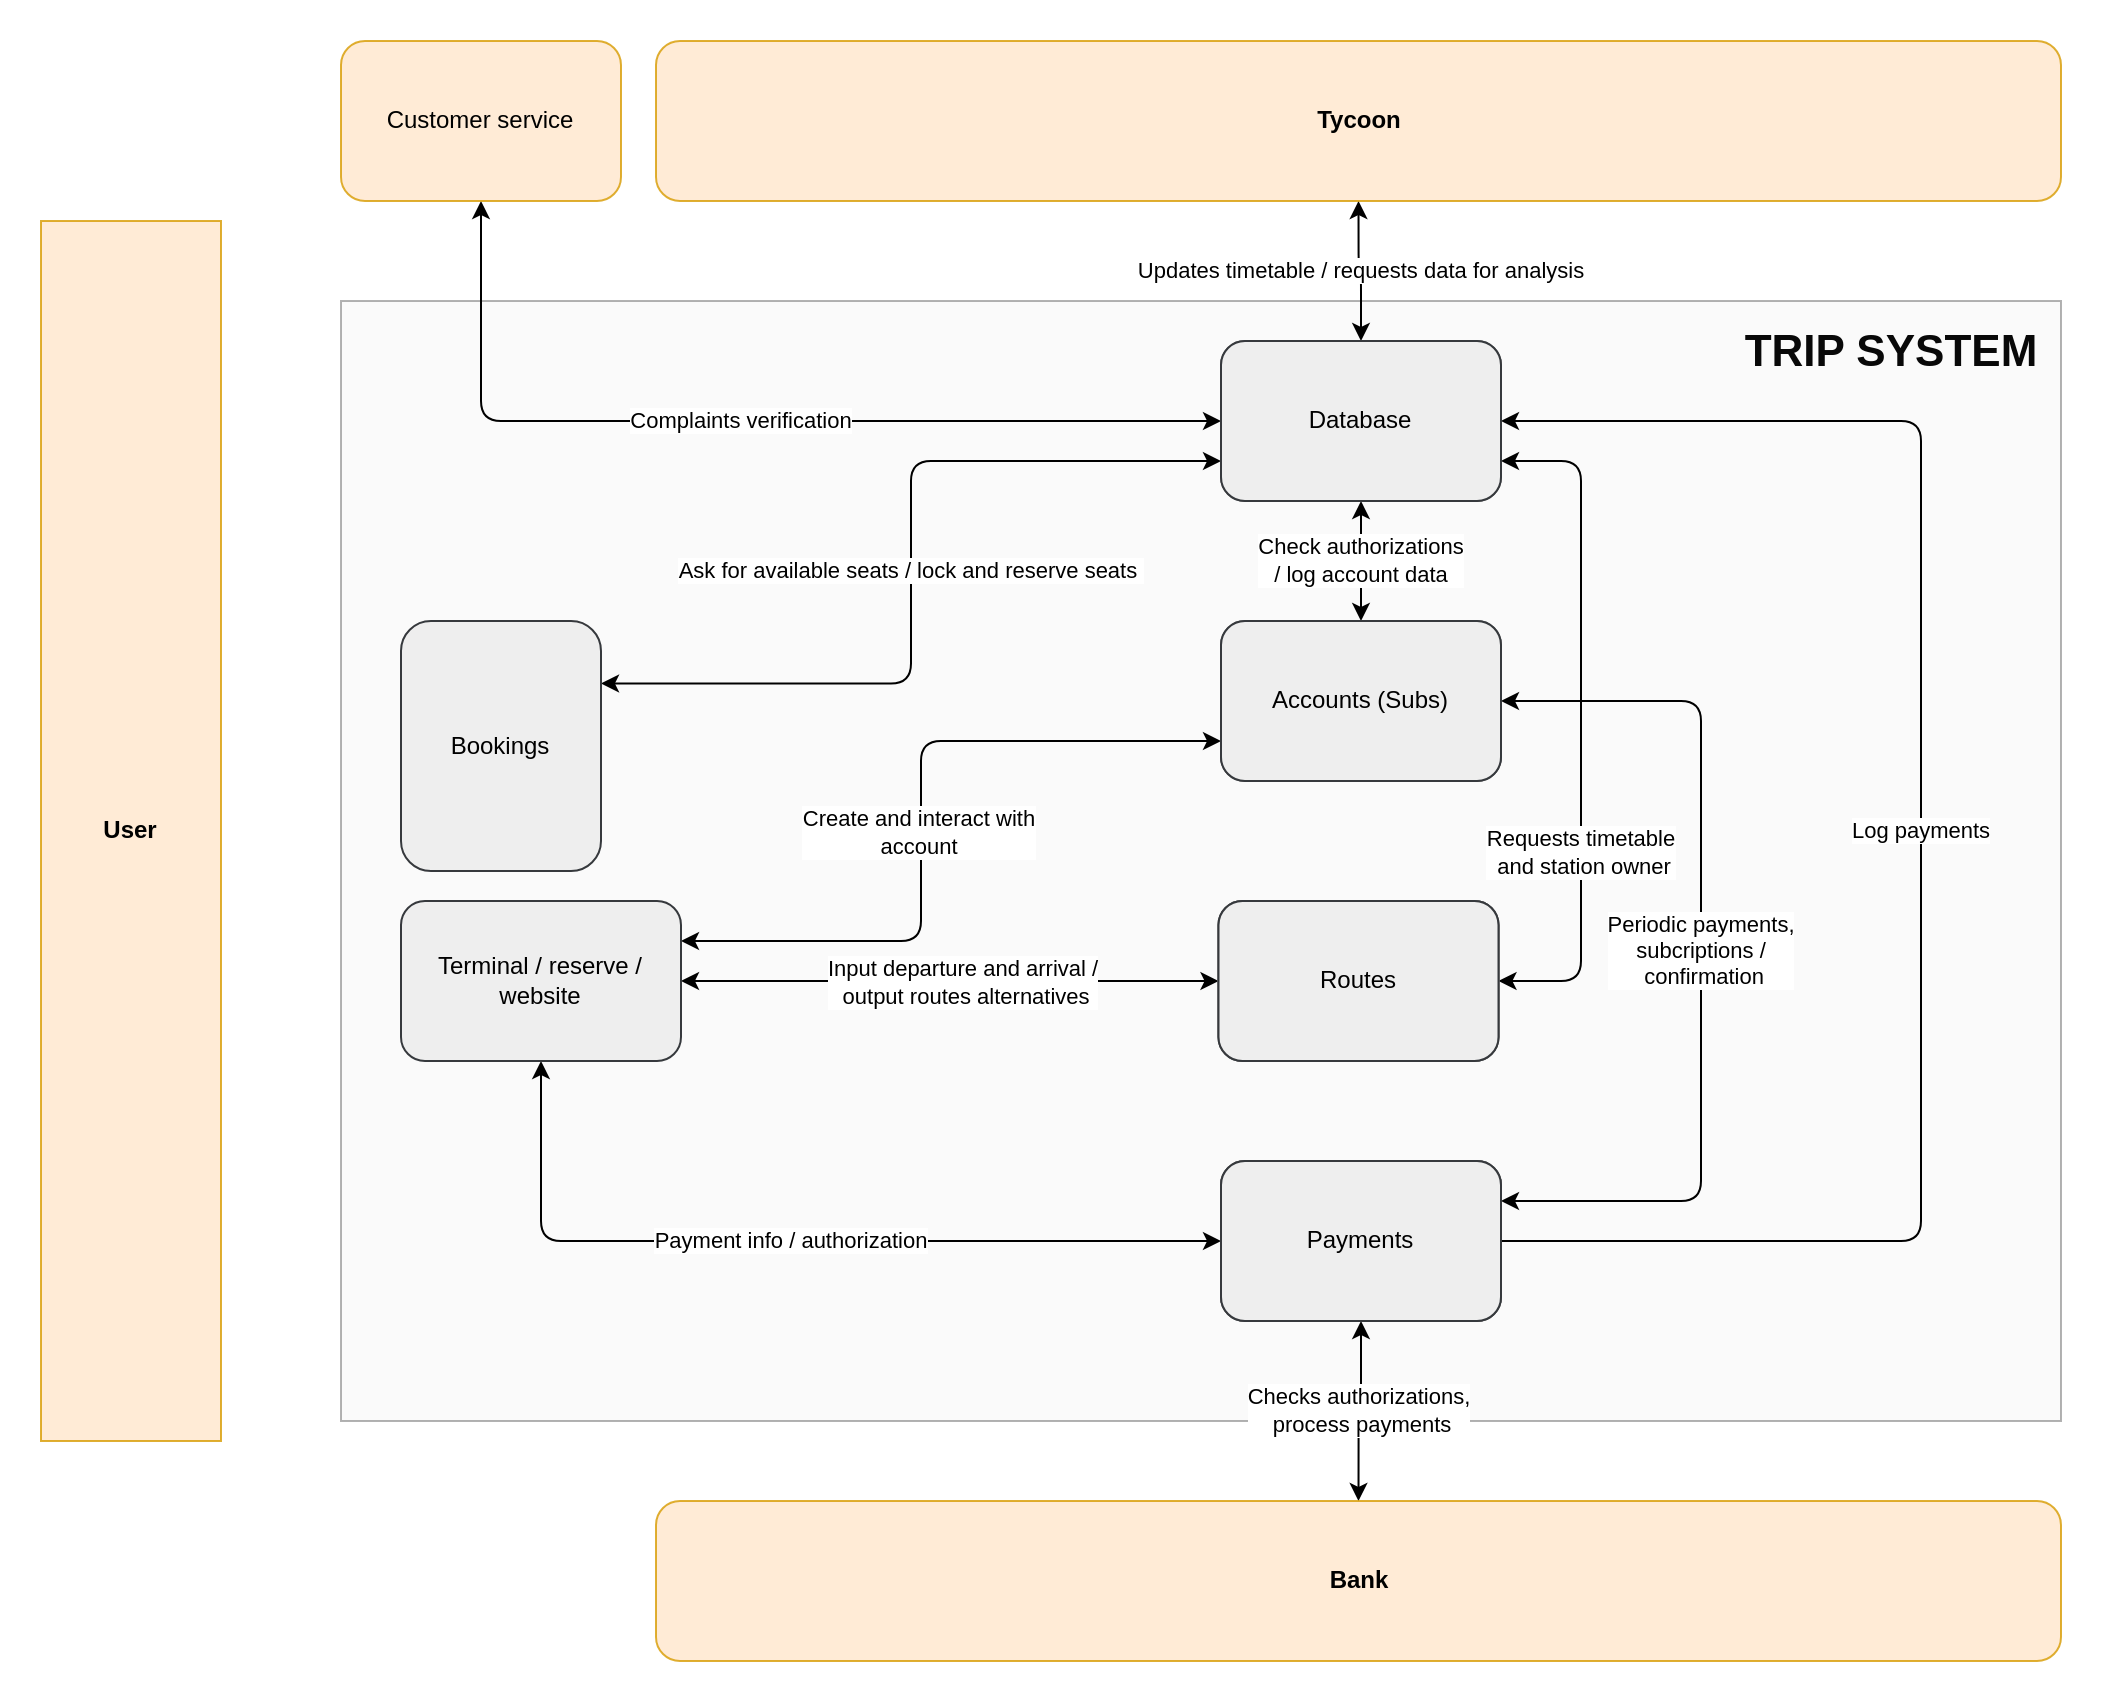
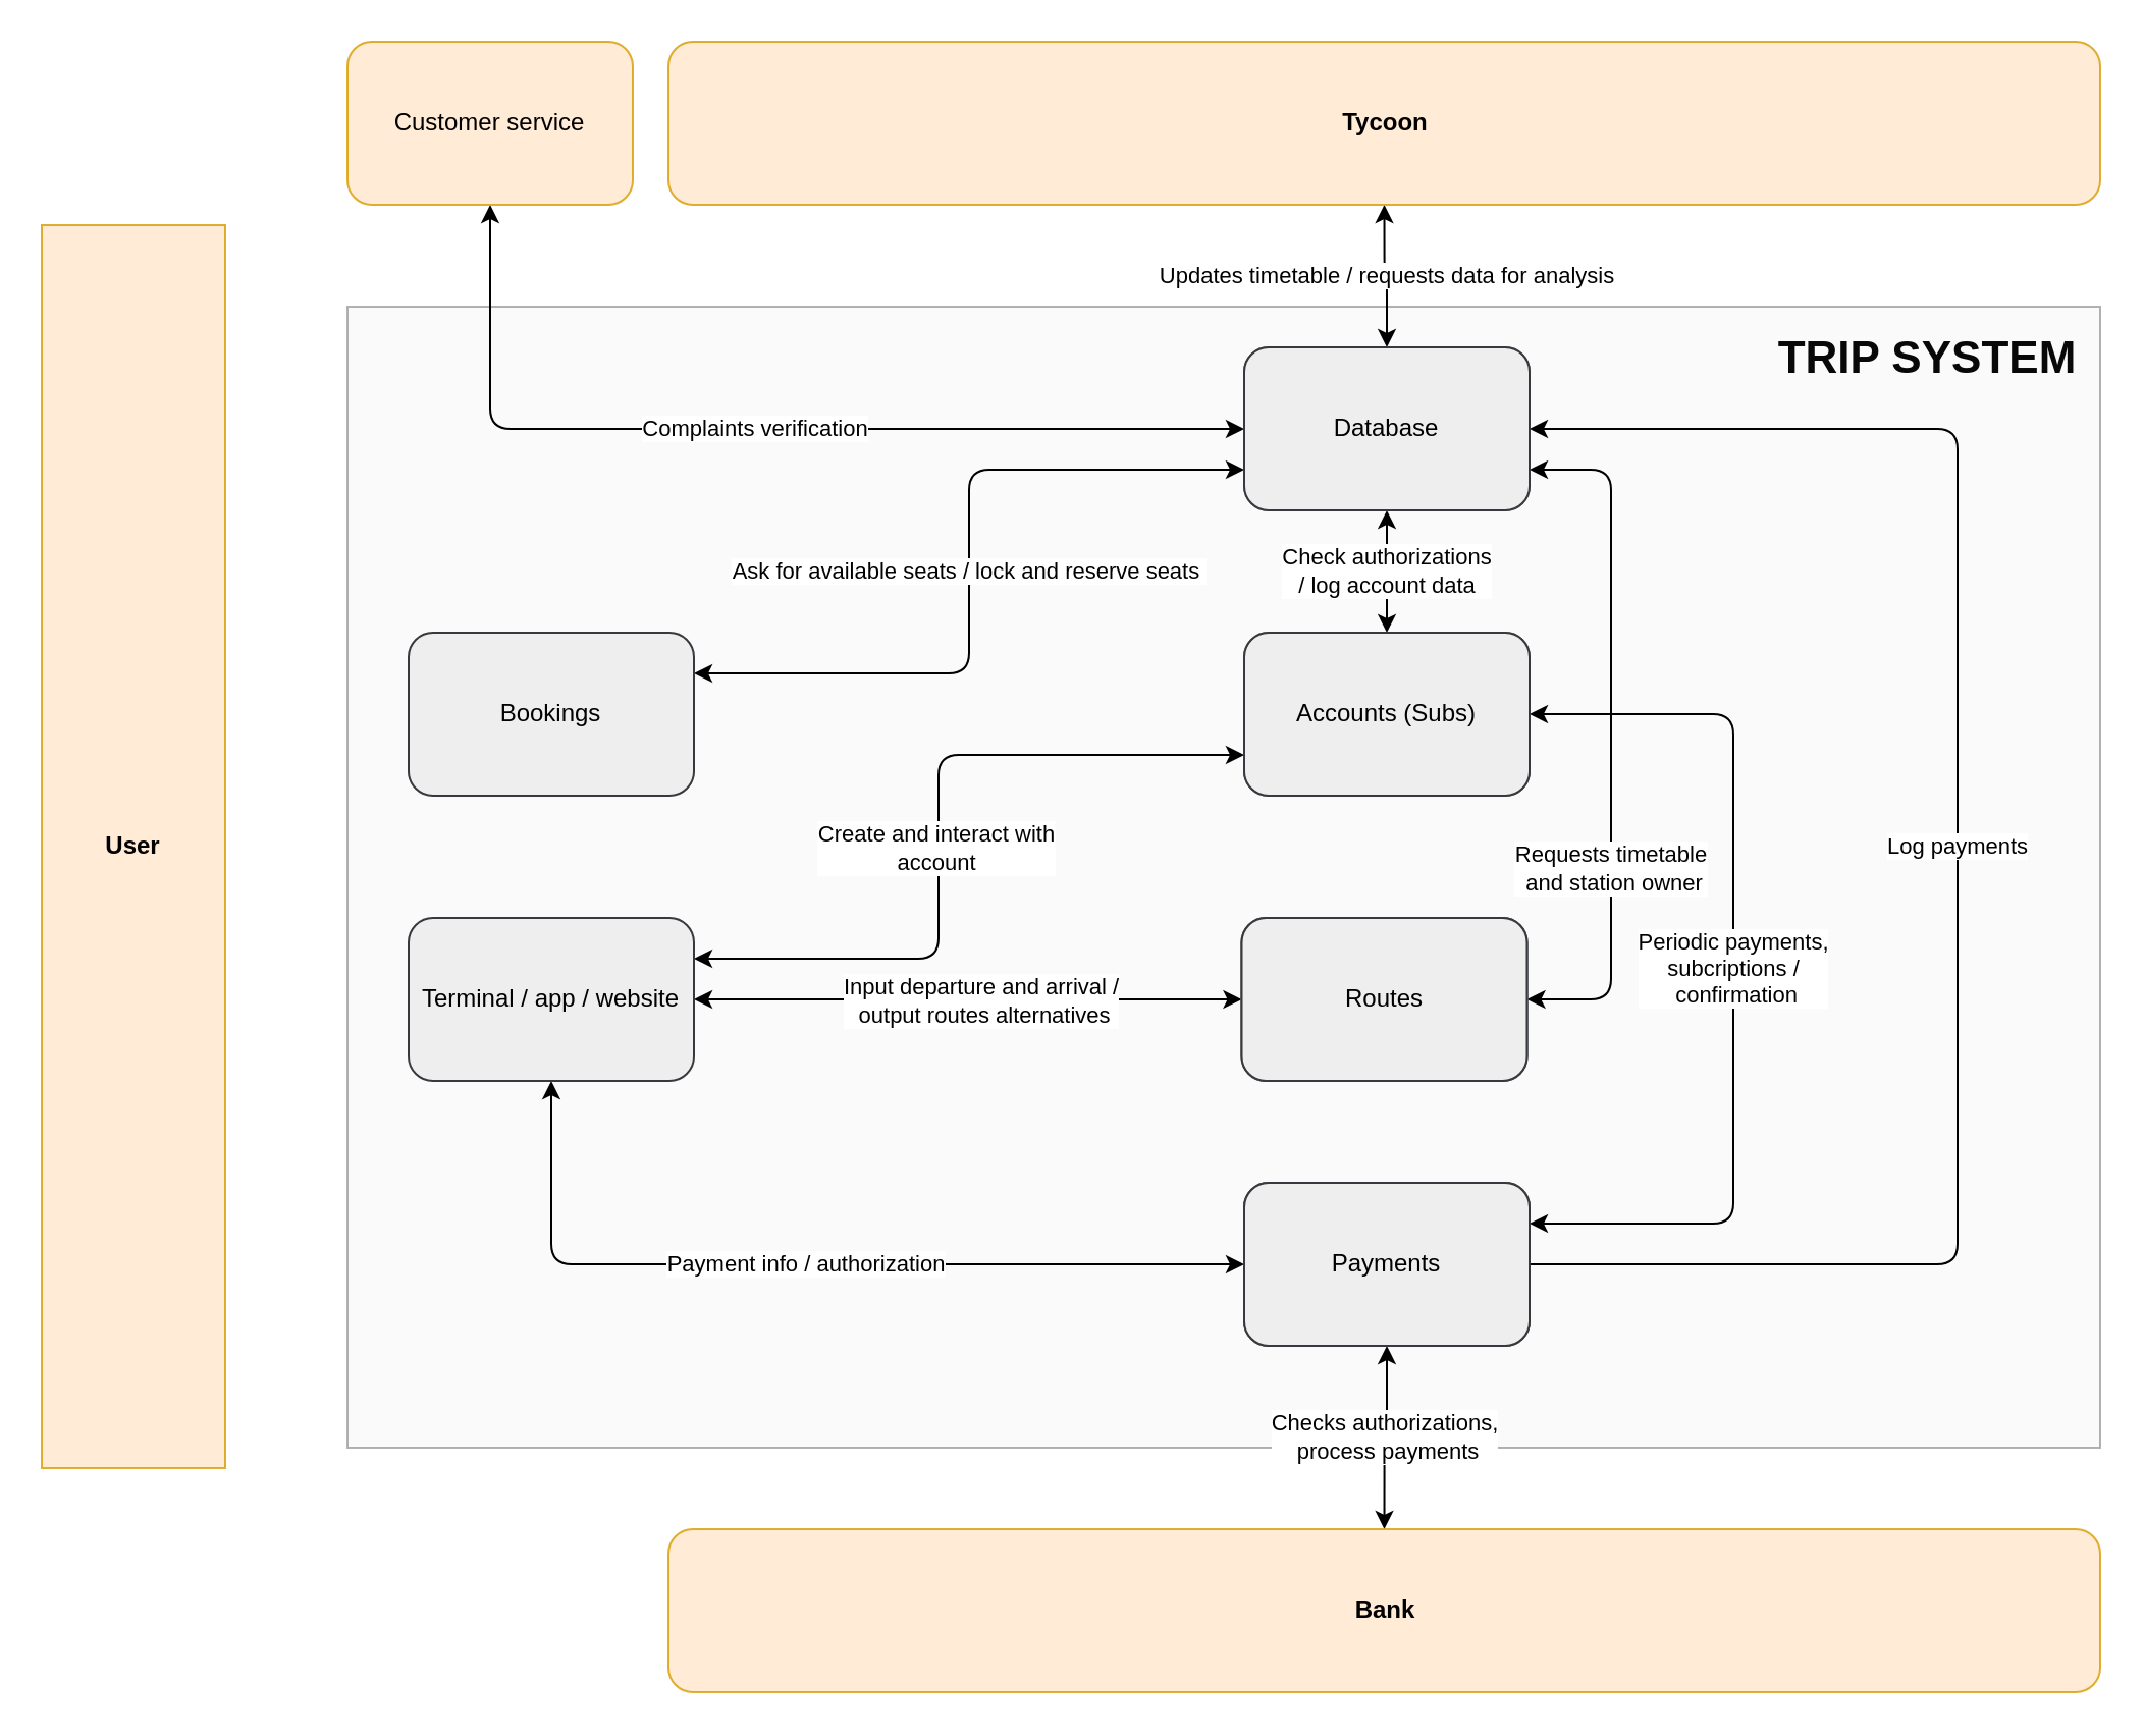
- <mxCell id="13" value="Bookings" style="rounded=1;whiteSpace=wrap;html=1;fillColor=#eeeeee;strokeColor=#36393d;" parent="1" vertex="1"><mxGeometry x="200" y="310" width="100" height="125" as="geometry" /></mxCell>
+ <mxCell id="13" value="Bookings" style="rounded=1;whiteSpace=wrap;html=1;fillColor=#eeeeee;strokeColor=#36393d;" parent="1" vertex="1"><mxGeometry x="200" y="310" width="140" height="80" as="geometry" /></mxCell>
- <mxCell id="11" value="Terminal / reserve / website" style="rounded=1;whiteSpace=wrap;html=1;fillColor=#eeeeee;strokeColor=#36393d;" parent="1" vertex="1"><mxGeometry x="200" y="450" width="140" height="80" as="geometry" /></mxCell>
+ <mxCell id="11" value="Terminal / app / website" style="rounded=1;whiteSpace=wrap;html=1;fillColor=#eeeeee;strokeColor=#36393d;" parent="1" vertex="1"><mxGeometry x="200" y="450" width="140" height="80" as="geometry" /></mxCell>
